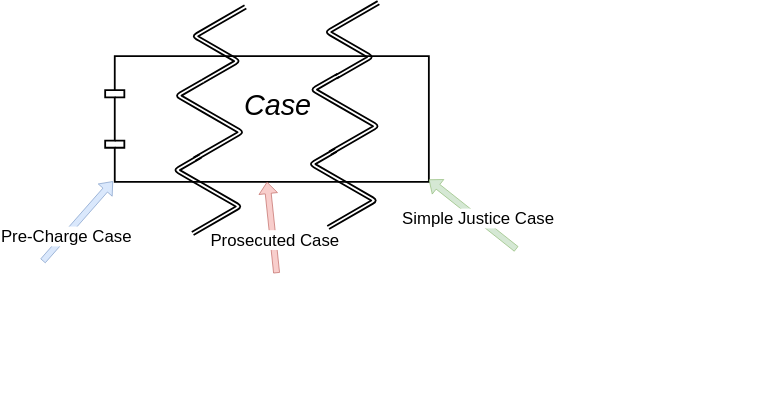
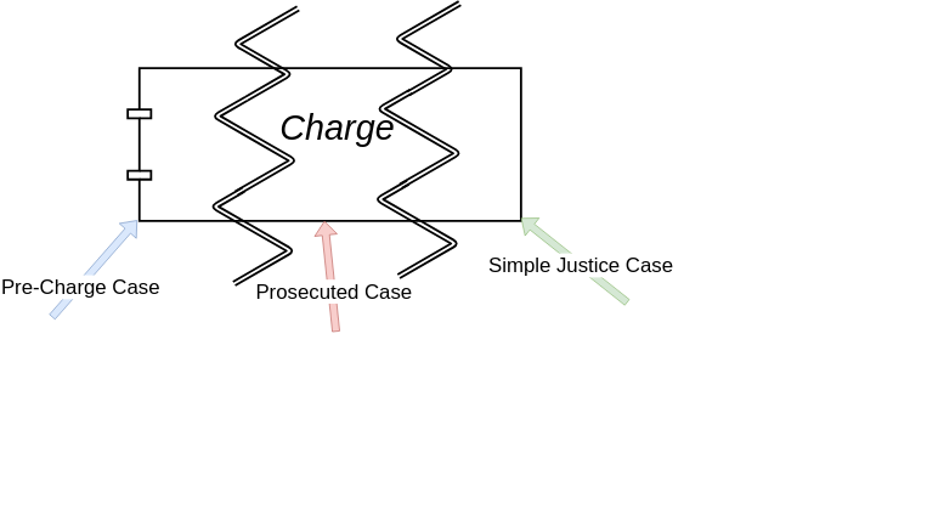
- <mxCell id="2" value="Case&#10;" style="shape=component;align=center;spacingLeft=36;fontSize=48;fontStyle=2;strokeWidth=3;" parent="1" vertex="1"><mxGeometry x="124" y="58" width="540" height="210" as="geometry" /></mxCell>
+ <mxCell id="2" value="Charge&#10;" style="shape=component;align=center;spacingLeft=36;fontSize=48;fontStyle=2;strokeWidth=3;" parent="1" vertex="1"><mxGeometry x="124" y="58" width="540" height="210" as="geometry" /></mxCell>
